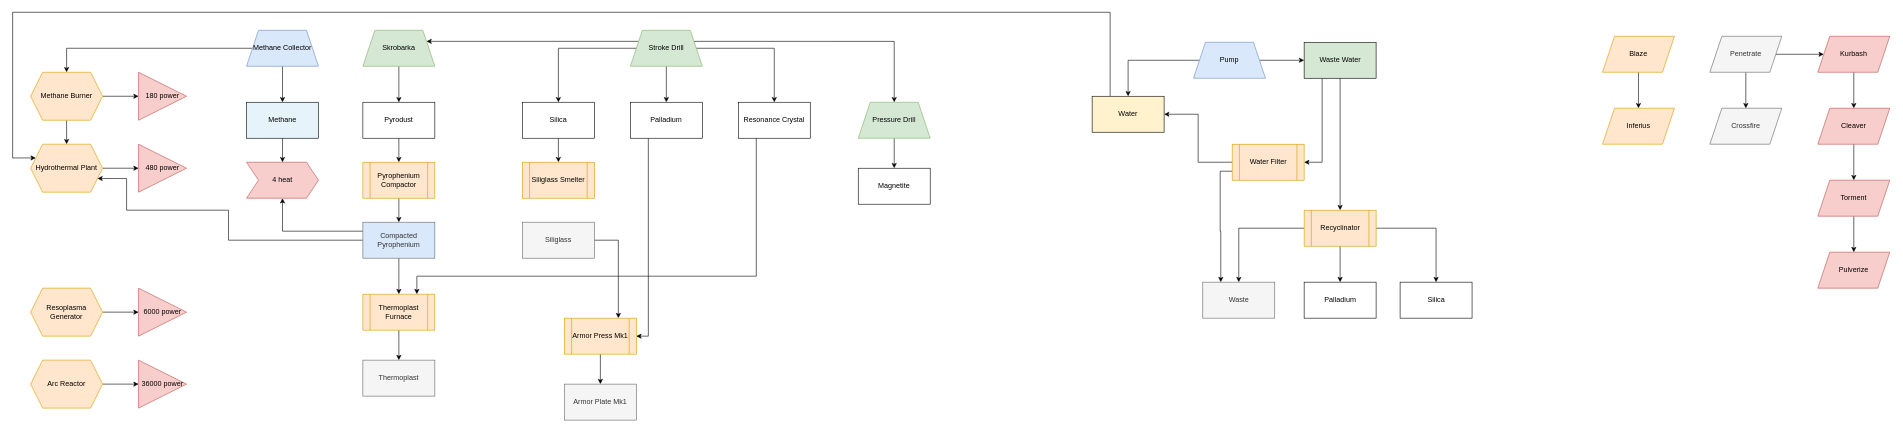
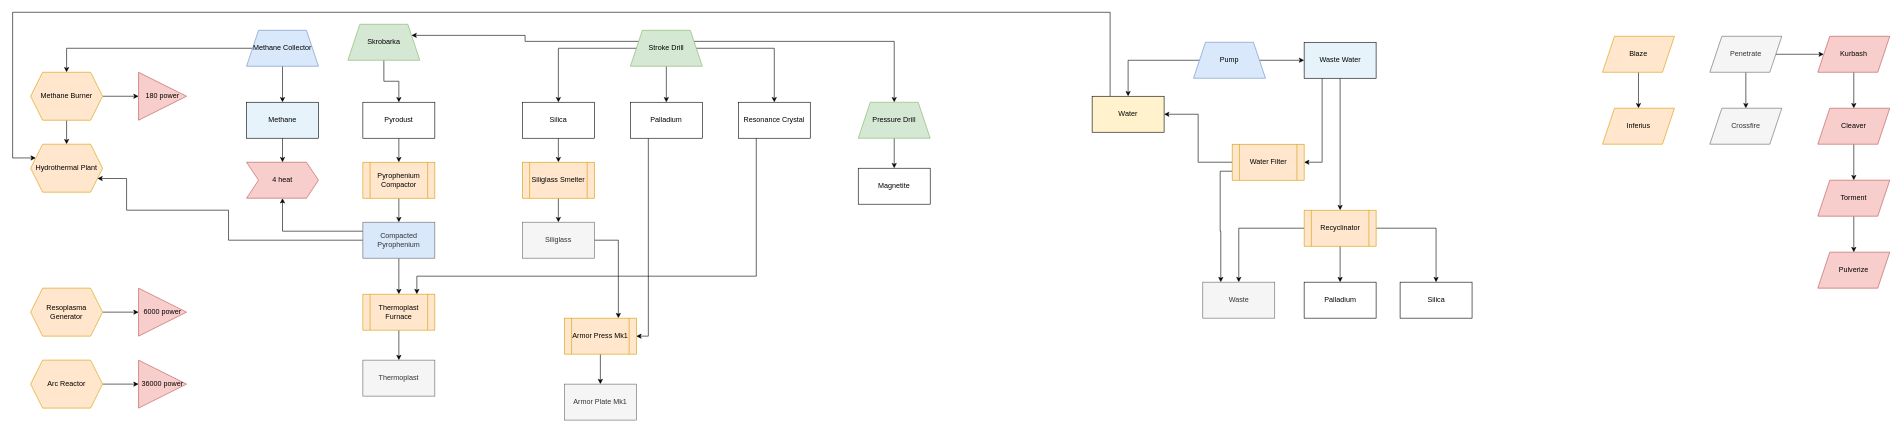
- <mxCell id="11" value="Skrobarka" style="shape=trapezoid;perimeter=trapezoidPerimeter;whiteSpace=wrap;html=1;fixedSize=1;fillColor=#d5e8d4;strokeColor=#82b366;" parent="1" vertex="1"><mxGeometry x="604" y="50" width="120" height="60" as="geometry" /></mxCell>
+ <mxCell id="11" value="Skrobarka" style="shape=trapezoid;perimeter=trapezoidPerimeter;whiteSpace=wrap;html=1;fixedSize=1;fillColor=#d5e8d4;strokeColor=#82b366;" parent="1" vertex="1"><mxGeometry x="579" y="40" width="120" height="60" as="geometry" /></mxCell>
- <mxCell id="33" value="Waste Water" style="whiteSpace=wrap;html=1;fillColor=#d5e8d4;" parent="1" vertex="1"><mxGeometry x="2173.5" y="70" width="120" height="60" as="geometry" /></mxCell>
+ <mxCell id="33" value="Waste Water" style="whiteSpace=wrap;html=1;fillColor=#E6F3FA;" parent="1" vertex="1"><mxGeometry x="2173.5" y="70" width="120" height="60" as="geometry" /></mxCell>
- <mxCell id="59" value="" style="edgeStyle=orthogonalEdgeStyle;rounded=0;orthogonalLoop=1;jettySize=auto;html=1;" parent="1" source="60" target="61" edge="1"><mxGeometry relative="1" as="geometry" /></mxCell>
- <mxCell id="61" value="&lt;div&gt;480 power&lt;/div&gt;" style="triangle;whiteSpace=wrap;html=1;fillColor=#f8cecc;strokeColor=#b85450;" parent="1" vertex="1"><mxGeometry x="230" y="240" width="80" height="80" as="geometry" /></mxCell>
+ <mxCell id="42" value="" style="edgeStyle=orthogonalEdgeStyle;rounded=0;orthogonalLoop=1;jettySize=auto;html=1;" parent="1" source="43" target="45" edge="1"><mxGeometry relative="1" as="geometry" /></mxCell>
